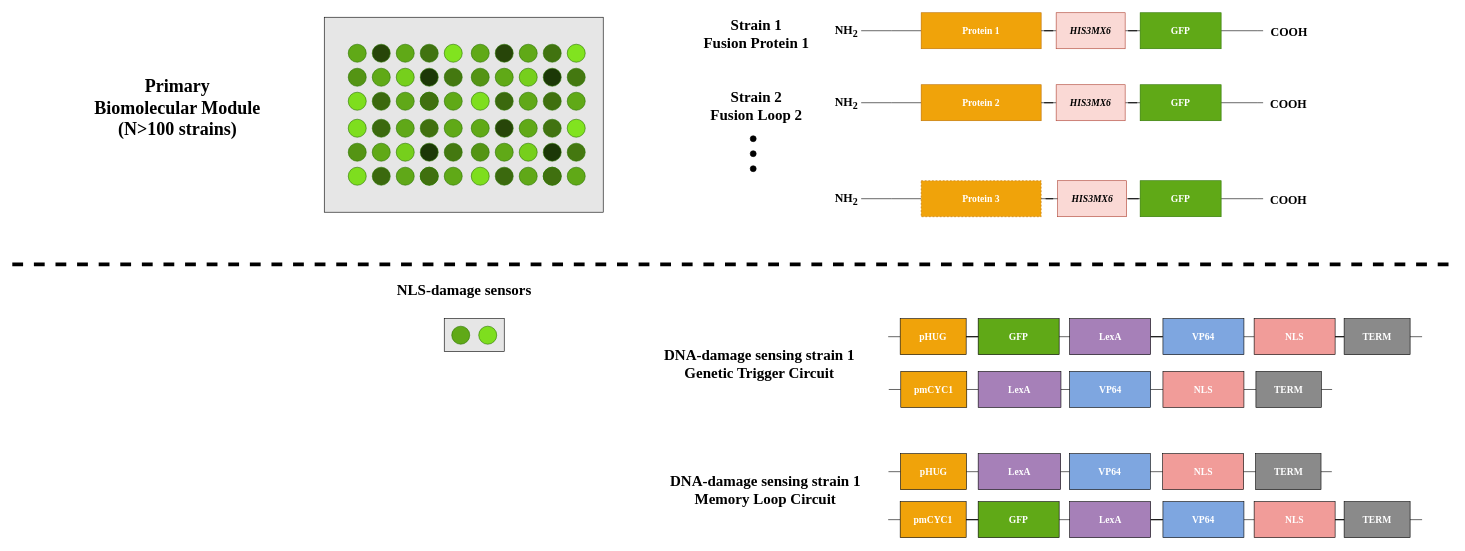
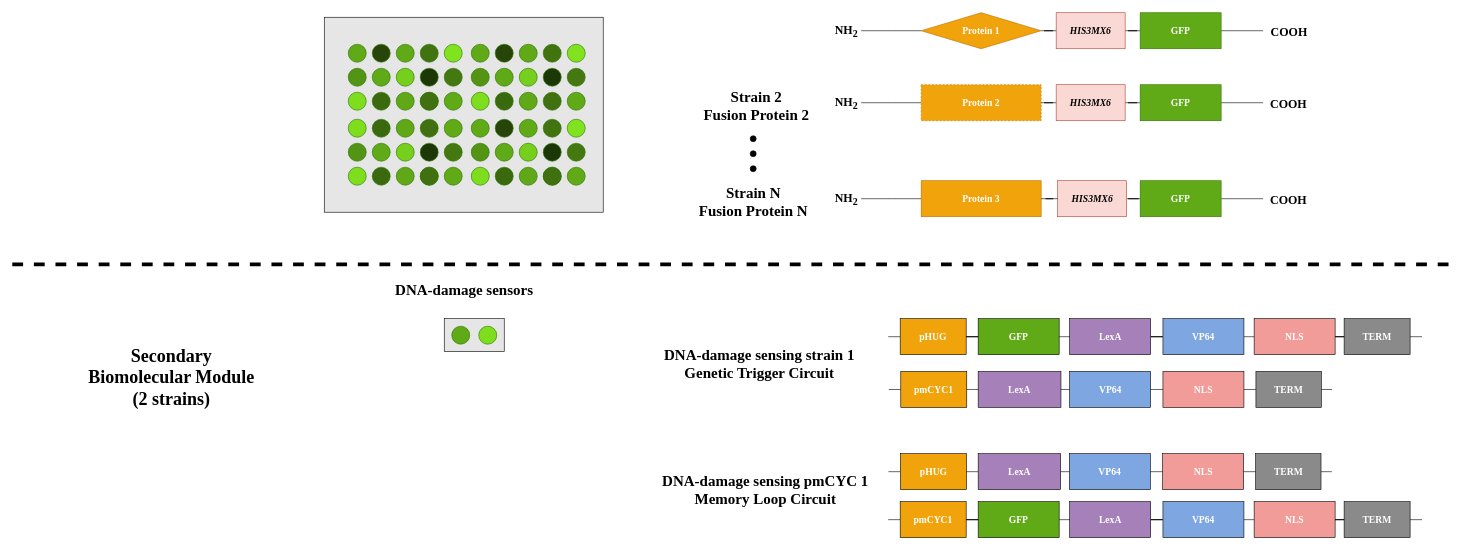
- <mxCell id="26" value="&lt;b&gt;&lt;font style=&quot;font-size: 16px&quot; face=&quot;Georgia&quot;&gt;Protein 1&lt;br&gt;&lt;/font&gt;&lt;/b&gt;" style="rounded=0;whiteSpace=wrap;html=1;fillColor=#f0a30a;strokeColor=#BD7000;fontColor=#ffffff;" parent="1" vertex="1"><mxGeometry x="1535" y="20.5" width="200" height="60" as="geometry" /></mxCell>
+ <mxCell id="26" value="&lt;b&gt;&lt;font style=&quot;font-size: 16px&quot; face=&quot;Georgia&quot;&gt;Protein 1&lt;br&gt;&lt;/font&gt;&lt;/b&gt;" style="rhombus;whiteSpace=wrap;html=1;fillColor=#f0a30a;strokeColor=#BD7000;fontColor=#ffffff;" parent="1" vertex="1"><mxGeometry x="1535" y="20.5" width="200" height="60" as="geometry" /></mxCell>
- <mxCell id="92" value="&lt;b style=&quot;font-size: 25px;&quot;&gt;&lt;font style=&quot;font-size: 25px;&quot;&gt;Strain 1 &lt;br style=&quot;font-size: 25px;&quot;&gt;Fusion Protein 1&lt;br style=&quot;font-size: 25px;&quot;&gt;&lt;/font&gt;&lt;/b&gt;" style="text;html=1;align=center;verticalAlign=middle;resizable=0;points=[];autosize=1;fontSize=25;fontFamily=Georgia;" vertex="1" parent="1"><mxGeometry x="1145" y="20.5" width="230" height="70" as="geometry" /></mxCell>
- <mxCell id="31" value="&lt;b&gt;&lt;font style=&quot;font-size: 16px&quot; face=&quot;Georgia&quot;&gt;Protein 2&lt;br&gt;&lt;/font&gt;&lt;/b&gt;" style="rounded=0;whiteSpace=wrap;html=1;fillColor=#f0a30a;strokeColor=#BD7000;fontColor=#ffffff;" vertex="1" parent="1"><mxGeometry x="1535" y="140.5" width="200" height="60" as="geometry" /></mxCell>
+ <mxCell id="31" value="&lt;b&gt;&lt;font style=&quot;font-size: 16px&quot; face=&quot;Georgia&quot;&gt;Protein 2&lt;br&gt;&lt;/font&gt;&lt;/b&gt;" style="rounded=0;whiteSpace=wrap;html=1;fillColor=#f0a30a;strokeColor=#BD7000;fontColor=#ffffff;dashed=1;" vertex="1" parent="1"><mxGeometry x="1535" y="140.5" width="200" height="60" as="geometry" /></mxCell>
- <mxCell id="39" value="&lt;b style=&quot;font-size: 25px;&quot;&gt;&lt;font style=&quot;font-size: 25px;&quot;&gt;Strain 2 &lt;br style=&quot;font-size: 25px;&quot;&gt;Fusion Loop 2&lt;br style=&quot;font-size: 25px;&quot;&gt;&lt;/font&gt;&lt;/b&gt;" style="text;html=1;align=center;verticalAlign=middle;resizable=0;points=[];autosize=1;fontSize=25;fontFamily=Georgia;" vertex="1" parent="1"><mxGeometry x="1145" y="140.5" width="230" height="70" as="geometry" /></mxCell>
+ <mxCell id="39" value="&lt;b style=&quot;font-size: 25px;&quot;&gt;&lt;font style=&quot;font-size: 25px;&quot;&gt;Strain 2 &lt;br style=&quot;font-size: 25px;&quot;&gt;Fusion Protein 2&lt;br style=&quot;font-size: 25px;&quot;&gt;&lt;/font&gt;&lt;/b&gt;" style="text;html=1;align=center;verticalAlign=middle;resizable=0;points=[];autosize=1;fontSize=25;fontFamily=Georgia;" vertex="1" parent="1"><mxGeometry x="1145" y="140.5" width="230" height="70" as="geometry" /></mxCell>
- <mxCell id="22" value="&lt;font style=&quot;font-size: 30px&quot;&gt;&lt;b style=&quot;font-size: 30px&quot;&gt;&lt;font style=&quot;font-size: 30px&quot;&gt;Primary&lt;br style=&quot;font-size: 30px&quot;&gt;Biomolecular Module&lt;br&gt;(N&amp;gt;100 strains)&lt;br style=&quot;font-size: 30px&quot;&gt;&lt;/font&gt;&lt;/b&gt;&lt;/font&gt;" style="text;html=1;align=center;verticalAlign=middle;resizable=0;points=[];autosize=1;fontFamily=Georgia;fontSize=30;" parent="1" vertex="1"><mxGeometry x="120" y="123" width="350" height="110" as="geometry" /></mxCell>
- <mxCell id="36" value="&lt;b&gt;&lt;font style=&quot;font-size: 16px&quot; face=&quot;Georgia&quot;&gt;Protein 3&lt;br&gt;&lt;/font&gt;&lt;/b&gt;" style="rounded=0;whiteSpace=wrap;html=1;fillColor=#f0a30a;strokeColor=#BD7000;fontColor=#ffffff;dashed=1;" vertex="1" parent="1"><mxGeometry x="1535" y="300.5" width="200" height="60" as="geometry" /></mxCell>
+ <mxCell id="36" value="&lt;b&gt;&lt;font style=&quot;font-size: 16px&quot; face=&quot;Georgia&quot;&gt;Protein 3&lt;br&gt;&lt;/font&gt;&lt;/b&gt;" style="rounded=0;whiteSpace=wrap;html=1;fillColor=#f0a30a;strokeColor=#BD7000;fontColor=#ffffff;" vertex="1" parent="1"><mxGeometry x="1535" y="300.5" width="200" height="60" as="geometry" /></mxCell>
+ <mxCell id="40" value="&lt;b style=&quot;font-size: 25px&quot;&gt;&lt;font style=&quot;font-size: 25px&quot;&gt;Strain N&lt;br style=&quot;font-size: 25px&quot;&gt;Fusion Protein N&lt;br style=&quot;font-size: 25px&quot;&gt;&lt;/font&gt;&lt;/b&gt;" style="text;html=1;align=center;verticalAlign=middle;resizable=0;points=[];autosize=1;fontSize=25;fontFamily=Georgia;" vertex="1" parent="1"><mxGeometry x="1140" y="300.5" width="230" height="70" as="geometry" /></mxCell>
- <mxCell id="21" value="&lt;font style=&quot;font-size: 25px;&quot;&gt;&lt;b style=&quot;font-size: 25px;&quot;&gt;&lt;font style=&quot;font-size: 25px;&quot;&gt;NLS-damage sensors&lt;br style=&quot;font-size: 25px;&quot;&gt;&lt;/font&gt;&lt;/b&gt;&lt;/font&gt;" style="text;html=1;align=center;verticalAlign=middle;resizable=0;points=[];autosize=1;fontFamily=Georgia;fontSize=25;" parent="1" vertex="1"><mxGeometry x="627.5" y="463" width="290" height="40" as="geometry" /></mxCell>
+ <mxCell id="21" value="&lt;font style=&quot;font-size: 25px;&quot;&gt;&lt;b style=&quot;font-size: 25px;&quot;&gt;&lt;font style=&quot;font-size: 25px;&quot;&gt;DNA-damage sensors&lt;br style=&quot;font-size: 25px;&quot;&gt;&lt;/font&gt;&lt;/b&gt;&lt;/font&gt;" style="text;html=1;align=center;verticalAlign=middle;resizable=0;points=[];autosize=1;fontFamily=Georgia;fontSize=25;" parent="1" vertex="1"><mxGeometry x="627.5" y="463" width="290" height="40" as="geometry" /></mxCell>
+ <mxCell id="23" value="&lt;font style=&quot;font-size: 30px&quot;&gt;&lt;b&gt;&lt;font style=&quot;font-size: 30px&quot;&gt;&lt;font style=&quot;font-size: 30px&quot;&gt;Secondary&lt;br&gt;Biomolecular Module&lt;br&gt;(2 strains)&lt;/font&gt;&lt;br&gt;&lt;/font&gt;&lt;/b&gt;&lt;/font&gt;" style="text;html=1;align=center;verticalAlign=middle;resizable=0;points=[];autosize=1;fontFamily=Georgia;fontSize=25;" parent="1" vertex="1"><mxGeometry x="110" y="578" width="350" height="100" as="geometry" /></mxCell>
- <mxCell id="146" value="&lt;b style=&quot;font-size: 25px&quot;&gt;&lt;font style=&quot;font-size: 25px&quot;&gt;DNA-damage sensing strain 1 &lt;br style=&quot;font-size: 25px&quot;&gt;Memory Loop Circuit&lt;br style=&quot;font-size: 25px&quot;&gt;&lt;/font&gt;&lt;/b&gt;" style="text;html=1;align=center;verticalAlign=middle;resizable=0;points=[];autosize=1;fontSize=25;fontFamily=Georgia;" vertex="1" parent="1"><mxGeometry x="1080" y="780.5" width="390" height="70" as="geometry" /></mxCell>
+ <mxCell id="146" value="&lt;b style=&quot;font-size: 25px&quot;&gt;&lt;font style=&quot;font-size: 25px&quot;&gt;DNA-damage sensing pmCYC 1 &lt;br style=&quot;font-size: 25px&quot;&gt;Memory Loop Circuit&lt;br style=&quot;font-size: 25px&quot;&gt;&lt;/font&gt;&lt;/b&gt;" style="text;html=1;align=center;verticalAlign=middle;resizable=0;points=[];autosize=1;fontSize=25;fontFamily=Georgia;" vertex="1" parent="1"><mxGeometry x="1080" y="780.5" width="390" height="70" as="geometry" /></mxCell>
